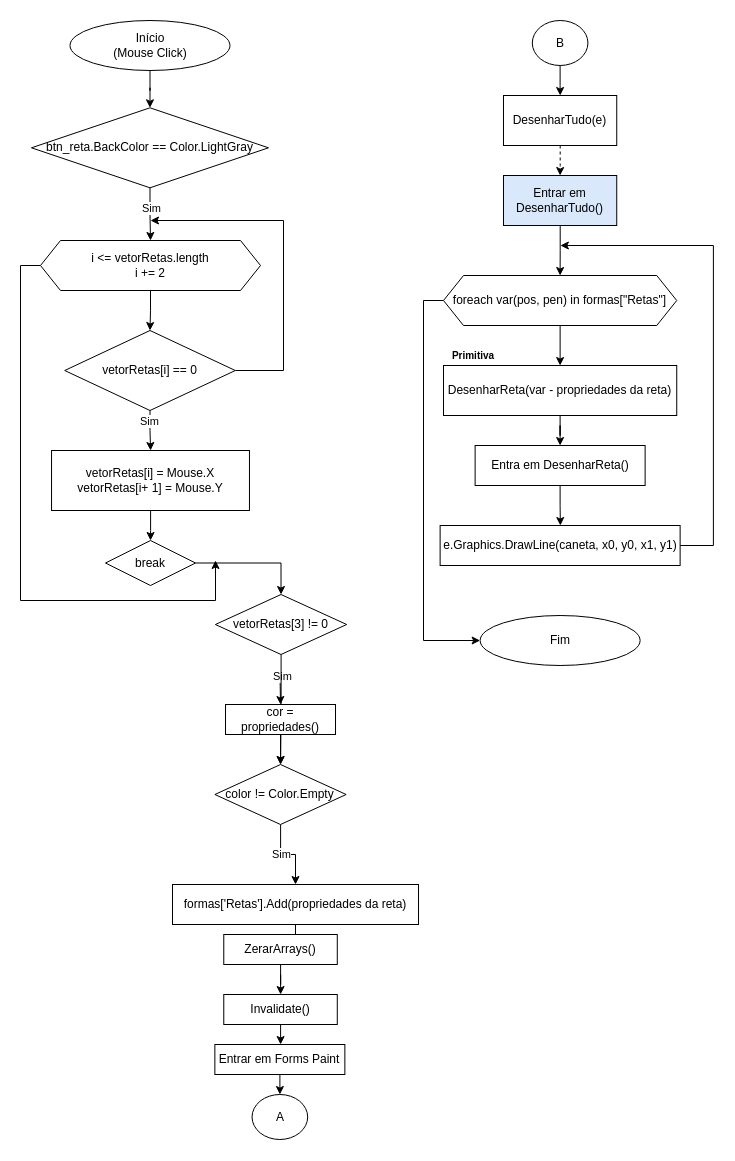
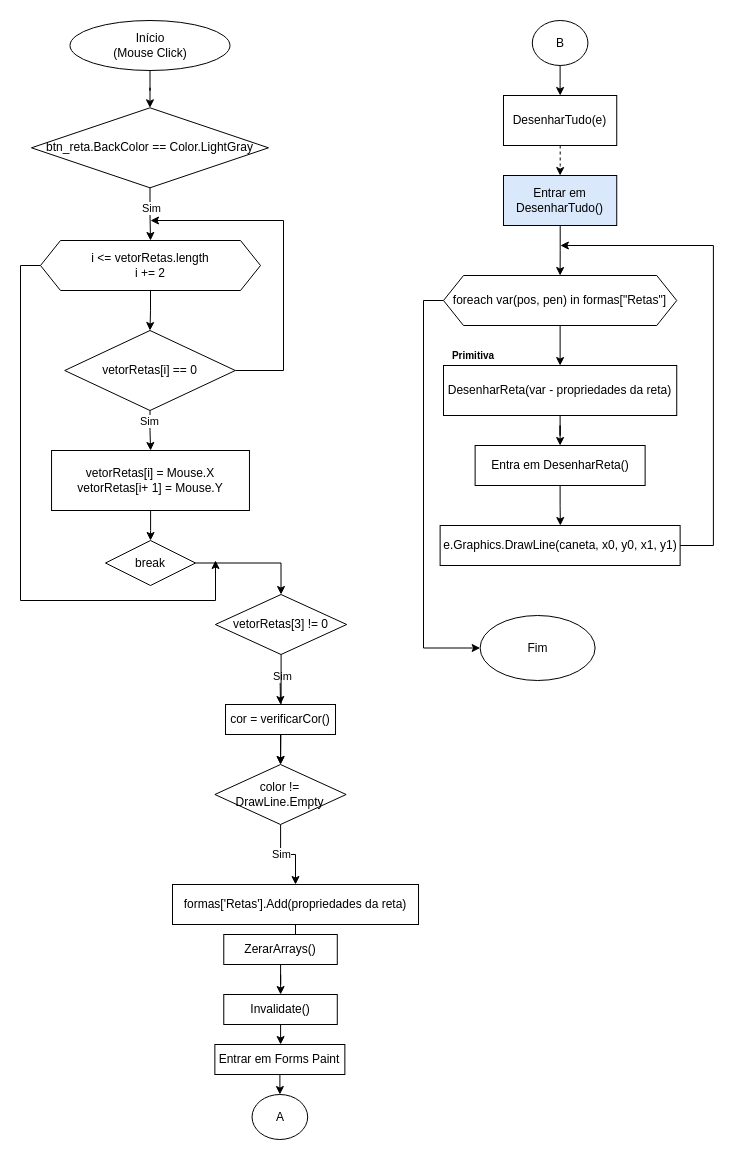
- <mxCell id="50" value="Fim" style="ellipse;whiteSpace=wrap;html=1;" vertex="1" parent="1"><mxGeometry x="479.62" y="615" width="160" height="50" as="geometry" /></mxCell>
+ <mxCell id="50" value="Fim" style="ellipse;whiteSpace=wrap;html=1;" vertex="1" parent="1"><mxGeometry x="479.62" y="615" width="115" height="65" as="geometry" /></mxCell>
- <mxCell id="21" value="cor = propriedades()" style="rounded=0;whiteSpace=wrap;html=1;" vertex="1" parent="1"><mxGeometry x="225.01" y="704" width="110" height="30" as="geometry" /></mxCell>
+ <mxCell id="21" value="cor = verificarCor()" style="rounded=0;whiteSpace=wrap;html=1;" vertex="1" parent="1"><mxGeometry x="225.01" y="704" width="110" height="30" as="geometry" /></mxCell>
- <mxCell id="24" value="color != Color.Empty" style="rhombus;whiteSpace=wrap;html=1;rounded=0;" vertex="1" parent="1"><mxGeometry x="214.36" y="764" width="131.31" height="60" as="geometry" /></mxCell>
+ <mxCell id="24" value="color != DrawLine.Empty" style="rhombus;whiteSpace=wrap;html=1;rounded=0;" vertex="1" parent="1"><mxGeometry x="214.36" y="764" width="131.31" height="60" as="geometry" /></mxCell>
